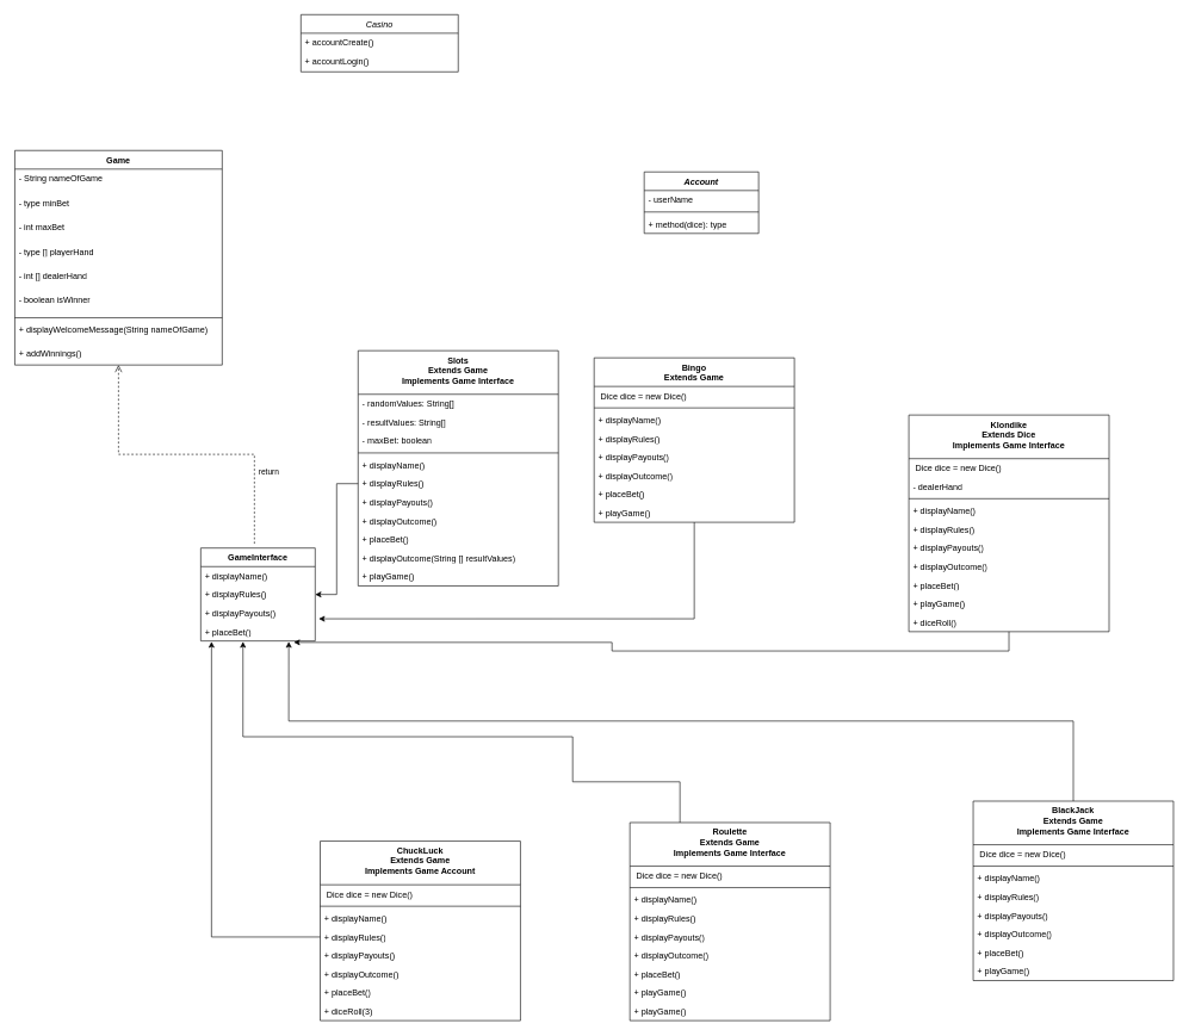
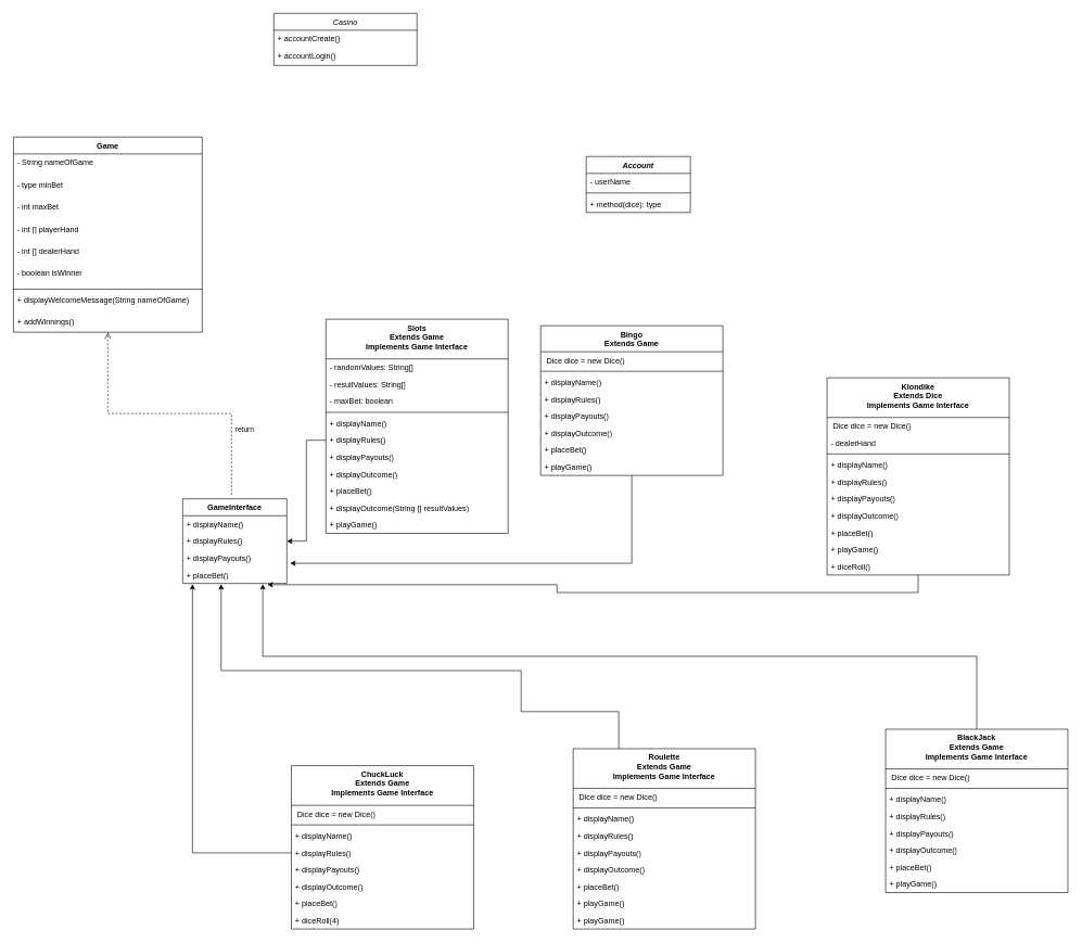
- <mxCell id="9" value="- type [] playerHand" style="text;strokeColor=none;fillColor=none;align=left;verticalAlign=top;spacingLeft=4;spacingRight=4;overflow=hidden;rotatable=0;points=[[0,0.5],[1,0.5]];portConstraint=eastwest;whiteSpace=wrap;html=1;" vertex="1" parent="5"><mxGeometry y="128" width="290" height="34" as="geometry" /></mxCell>
+ <mxCell id="9" value="- int [] playerHand" style="text;strokeColor=none;fillColor=none;align=left;verticalAlign=top;spacingLeft=4;spacingRight=4;overflow=hidden;rotatable=0;points=[[0,0.5],[1,0.5]];portConstraint=eastwest;whiteSpace=wrap;html=1;" vertex="1" parent="5"><mxGeometry y="128" width="290" height="34" as="geometry" /></mxCell>
- <mxCell id="20" value="ChuckLuck&lt;br&gt;Extends Game&lt;br&gt;Implements Game Account" style="swimlane;fontStyle=1;align=center;verticalAlign=top;childLayout=stackLayout;horizontal=1;startSize=61;horizontalStack=0;resizeParent=1;resizeParentMax=0;resizeLast=0;collapsible=1;marginBottom=0;whiteSpace=wrap;html=1;" vertex="1" parent="1"><mxGeometry x="447" y="1176" width="280" height="251" as="geometry" /></mxCell>
+ <mxCell id="20" value="ChuckLuck&lt;br&gt;Extends Game&lt;br&gt;Implements Game Interface" style="swimlane;fontStyle=1;align=center;verticalAlign=top;childLayout=stackLayout;horizontal=1;startSize=61;horizontalStack=0;resizeParent=1;resizeParentMax=0;resizeLast=0;collapsible=1;marginBottom=0;whiteSpace=wrap;html=1;" vertex="1" parent="1"><mxGeometry x="447" y="1176" width="280" height="251" as="geometry" /></mxCell>
- <mxCell id="28" value="+ diceRoll(3)" style="text;strokeColor=none;fillColor=none;align=left;verticalAlign=top;spacingLeft=4;spacingRight=4;overflow=hidden;rotatable=0;points=[[0,0.5],[1,0.5]];portConstraint=eastwest;whiteSpace=wrap;html=1;" vertex="1" parent="20"><mxGeometry y="225" width="280" height="26" as="geometry" /></mxCell>
+ <mxCell id="28" value="+ diceRoll(4)" style="text;strokeColor=none;fillColor=none;align=left;verticalAlign=top;spacingLeft=4;spacingRight=4;overflow=hidden;rotatable=0;points=[[0,0.5],[1,0.5]];portConstraint=eastwest;whiteSpace=wrap;html=1;" vertex="1" parent="20"><mxGeometry y="225" width="280" height="26" as="geometry" /></mxCell>
